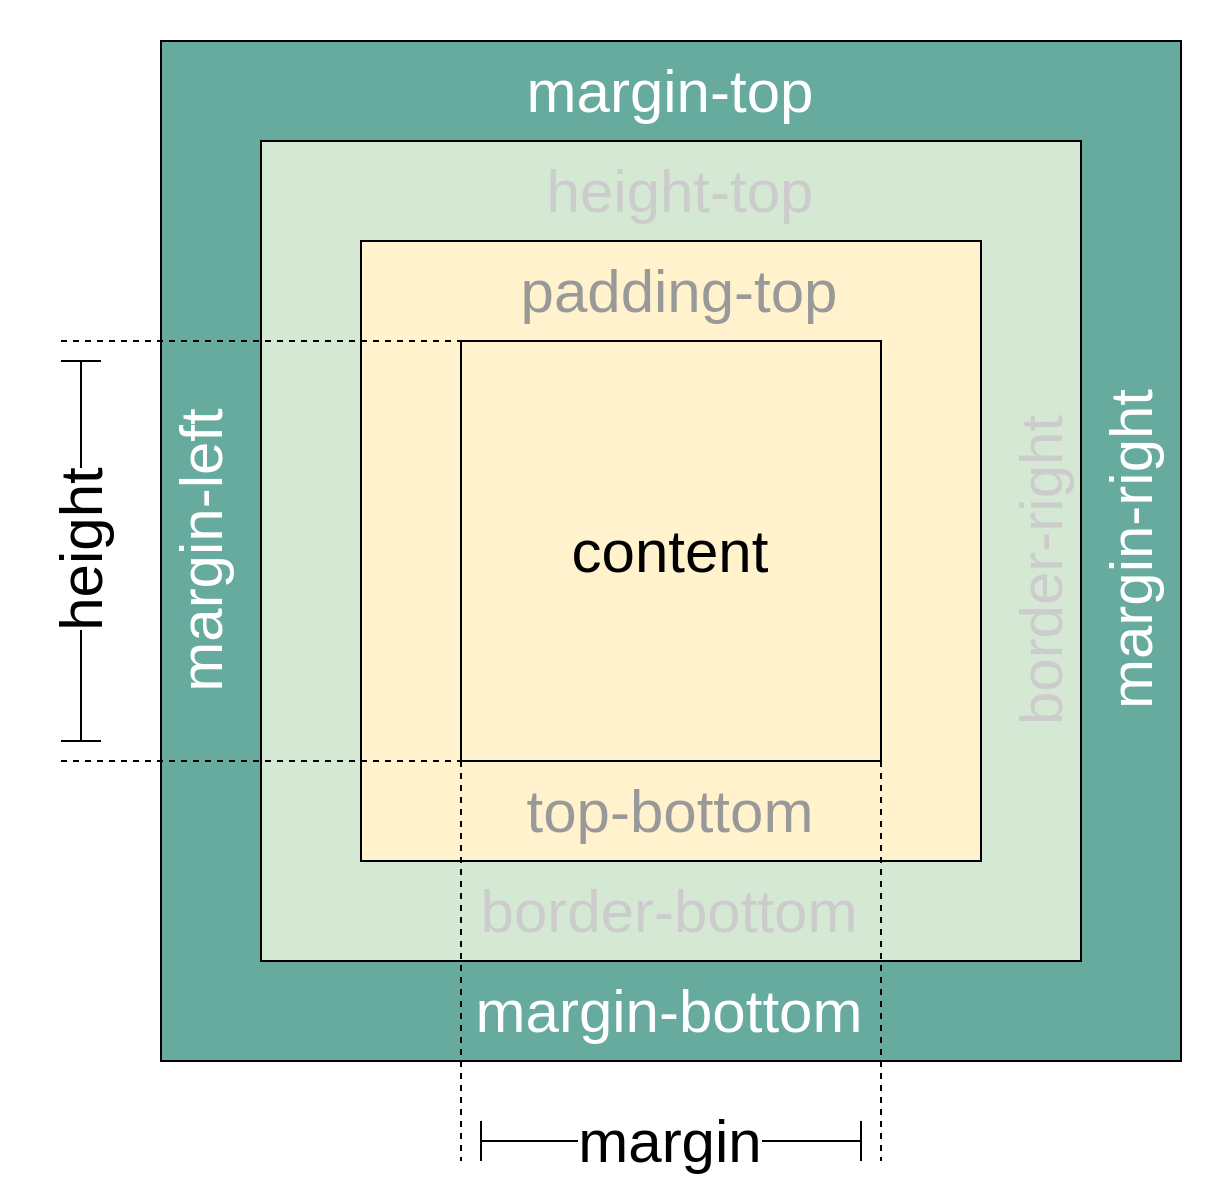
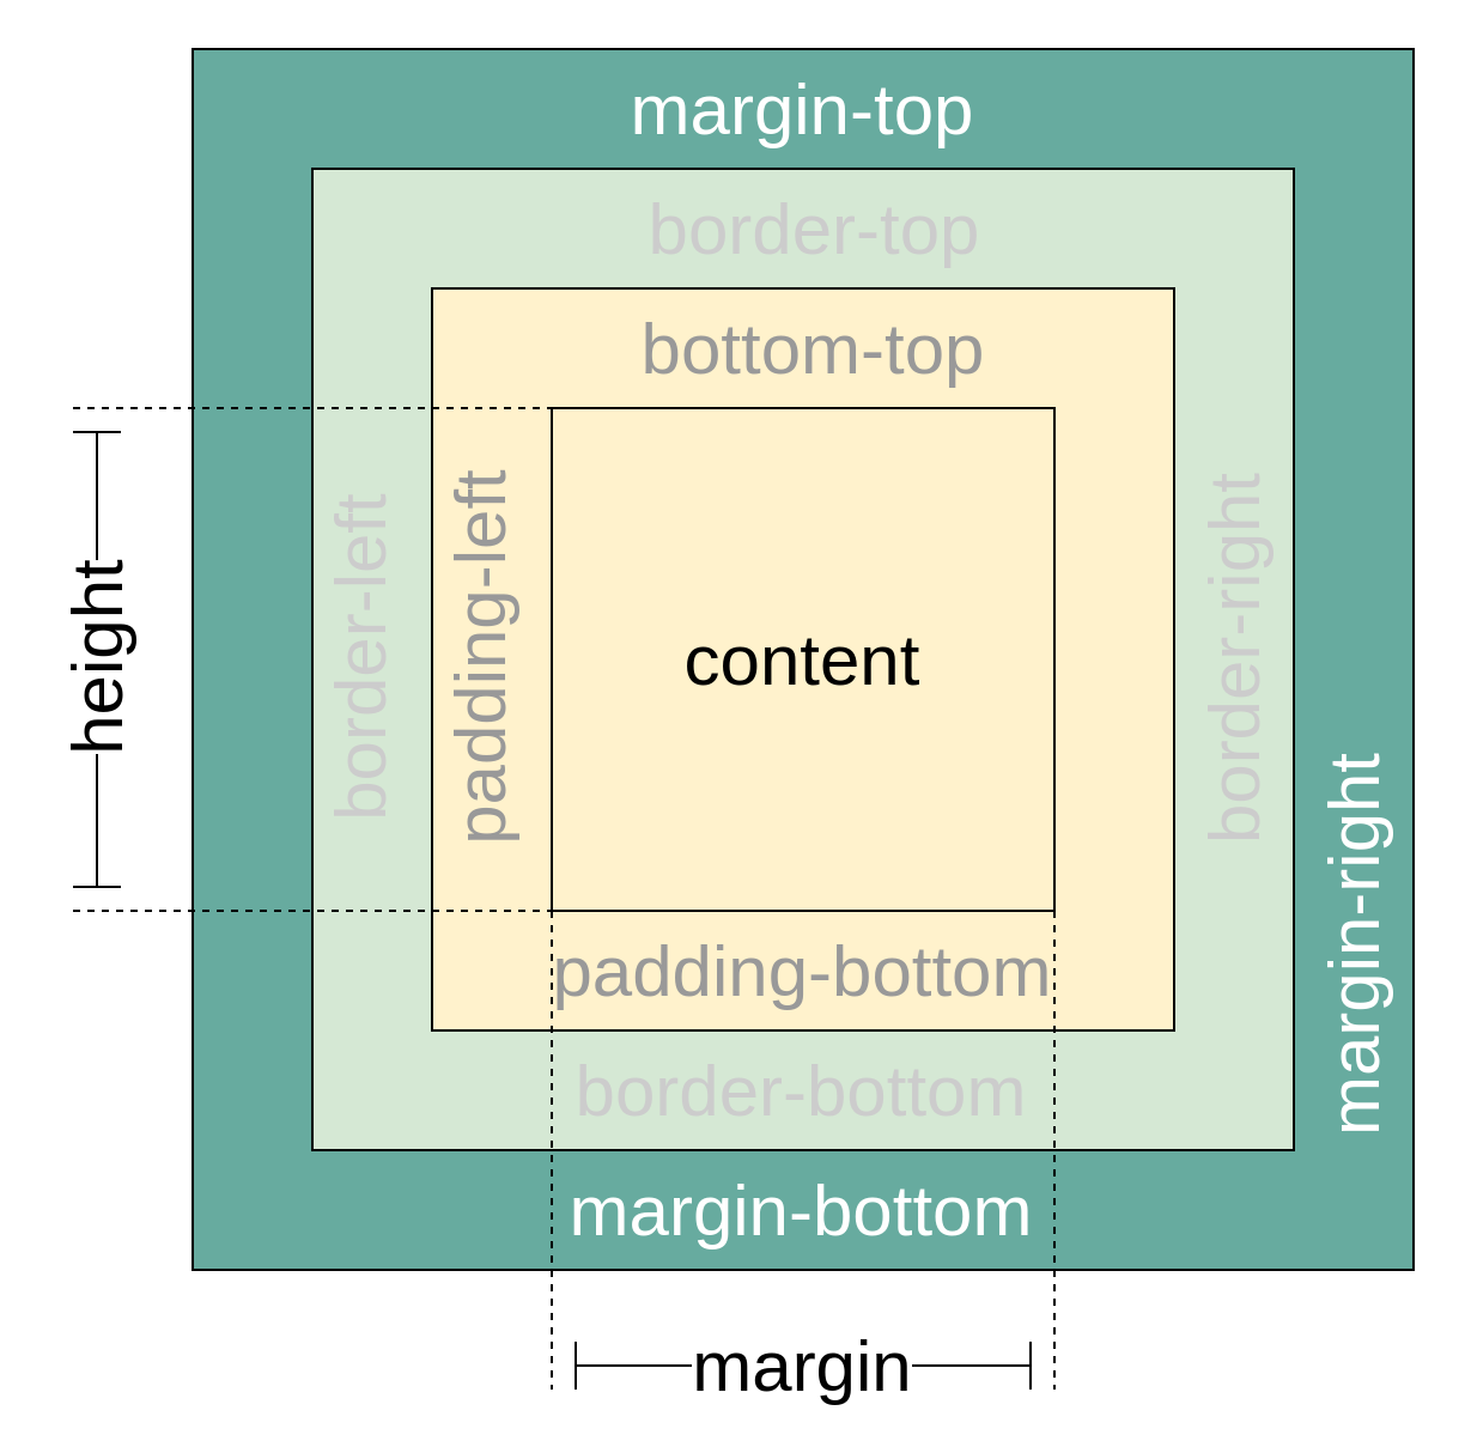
- <mxCell id="9" value="&lt;font style=&quot;font-size: 30px&quot; color=&quot;#cccccc&quot;&gt;height-top&lt;/font&gt;" style="text;html=1;strokeColor=none;fillColor=none;align=center;verticalAlign=middle;whiteSpace=wrap;rounded=0;fontSize=20;" parent="1" vertex="1"><mxGeometry x="266.88" y="80" width="146.25" height="30" as="geometry" /></mxCell>
+ <mxCell id="9" value="&lt;font style=&quot;font-size: 30px&quot; color=&quot;#cccccc&quot;&gt;border-top&lt;/font&gt;" style="text;html=1;strokeColor=none;fillColor=none;align=center;verticalAlign=middle;whiteSpace=wrap;rounded=0;fontSize=20;" parent="1" vertex="1"><mxGeometry x="266.88" y="80" width="146.25" height="30" as="geometry" /></mxCell>
- <mxCell id="6" value="&lt;font style=&quot;font-size: 30px&quot; color=&quot;#999999&quot;&gt;padding-top&lt;/font&gt;" style="text;html=1;strokeColor=none;fillColor=none;align=center;verticalAlign=middle;whiteSpace=wrap;rounded=0;" parent="1" vertex="1"><mxGeometry x="259.38" y="130" width="161.25" height="30" as="geometry" /></mxCell>
+ <mxCell id="6" value="&lt;font style=&quot;font-size: 30px&quot; color=&quot;#999999&quot;&gt;bottom-top&lt;/font&gt;" style="text;html=1;strokeColor=none;fillColor=none;align=center;verticalAlign=middle;whiteSpace=wrap;rounded=0;" parent="1" vertex="1"><mxGeometry x="259.38" y="130" width="161.25" height="30" as="geometry" /></mxCell>
- <mxCell id="16" value="&lt;font style=&quot;font-size: 30px&quot; color=&quot;#ffffff&quot;&gt;margin-left&lt;/font&gt;" style="text;html=1;strokeColor=none;fillColor=none;align=center;verticalAlign=middle;whiteSpace=wrap;rounded=0;horizontal=0;fontSize=20;" parent="1" vertex="1"><mxGeometry x="80" y="201.25" width="40" height="147.5" as="geometry" /></mxCell>
+ <mxCell id="15" value="&lt;font style=&quot;font-size: 30px&quot; color=&quot;#cccccc&quot;&gt;border-left&lt;/font&gt;" style="text;html=1;strokeColor=none;fillColor=none;align=center;verticalAlign=middle;whiteSpace=wrap;rounded=0;horizontal=0;fontSize=20;" parent="1" vertex="1"><mxGeometry x="130" y="203.75" width="40" height="142.5" as="geometry" /></mxCell>
+ <mxCell id="8" value="&lt;font style=&quot;font-size: 30px&quot; color=&quot;#999999&quot;&gt;padding-left&lt;/font&gt;" style="text;html=1;strokeColor=none;fillColor=none;align=center;verticalAlign=middle;whiteSpace=wrap;rounded=0;horizontal=0;fontSize=20;" parent="1" vertex="1"><mxGeometry x="180" y="193.75" width="40" height="162.5" as="geometry" /></mxCell>
- <mxCell id="14" value="&lt;font style=&quot;font-size: 30px&quot; color=&quot;#ffffff&quot;&gt;margin-right&lt;/font&gt;" style="text;html=1;strokeColor=none;fillColor=none;align=center;verticalAlign=middle;whiteSpace=wrap;rounded=0;horizontal=0;fontSize=20;" parent="1" vertex="1"><mxGeometry x="550" y="193.75" width="30" height="162.5" as="geometry" /></mxCell>
+ <mxCell id="14" value="&lt;font style=&quot;font-size: 30px&quot; color=&quot;#ffffff&quot;&gt;margin-right&lt;/font&gt;" style="text;html=1;strokeColor=none;fillColor=none;align=center;verticalAlign=middle;whiteSpace=wrap;rounded=0;horizontal=0;fontSize=20;" parent="1" vertex="1"><mxGeometry x="550" y="313.75" width="30" height="162.5" as="geometry" /></mxCell>
- <mxCell id="13" value="&lt;font style=&quot;font-size: 30px&quot; color=&quot;#cccccc&quot;&gt;border-right&lt;/font&gt;" style="text;html=1;strokeColor=none;fillColor=none;align=center;verticalAlign=middle;whiteSpace=wrap;rounded=0;horizontal=0;fontSize=20;" parent="1" vertex="1"><mxGeometry x="505" y="205" width="30" height="160" as="geometry" /></mxCell>
+ <mxCell id="13" value="&lt;font style=&quot;font-size: 30px&quot; color=&quot;#cccccc&quot;&gt;border-right&lt;/font&gt;" style="text;html=1;strokeColor=none;fillColor=none;align=center;verticalAlign=middle;whiteSpace=wrap;rounded=0;horizontal=0;fontSize=20;" parent="1" vertex="1"><mxGeometry x="500" y="195" width="30" height="160" as="geometry" /></mxCell>
- <mxCell id="7" value="&lt;font style=&quot;font-size: 30px&quot; color=&quot;#999999&quot;&gt;top-bottom&lt;/font&gt;" style="text;html=1;strokeColor=none;fillColor=none;align=center;verticalAlign=middle;whiteSpace=wrap;rounded=0;fontSize=20;" parent="1" vertex="1"><mxGeometry x="227.19" y="390" width="215.62" height="30" as="geometry" /></mxCell>
+ <mxCell id="7" value="&lt;font style=&quot;font-size: 30px&quot; color=&quot;#999999&quot;&gt;padding-bottom&lt;/font&gt;" style="text;html=1;strokeColor=none;fillColor=none;align=center;verticalAlign=middle;whiteSpace=wrap;rounded=0;fontSize=20;" parent="1" vertex="1"><mxGeometry x="227.19" y="390" width="215.62" height="30" as="geometry" /></mxCell>
